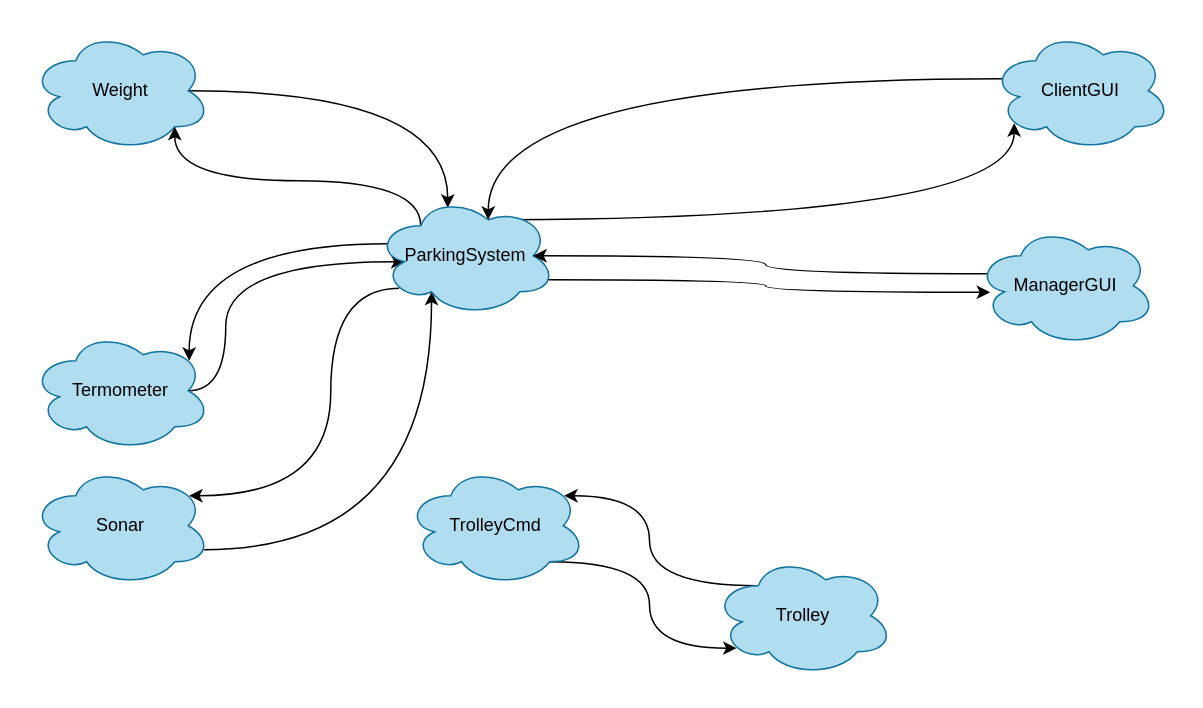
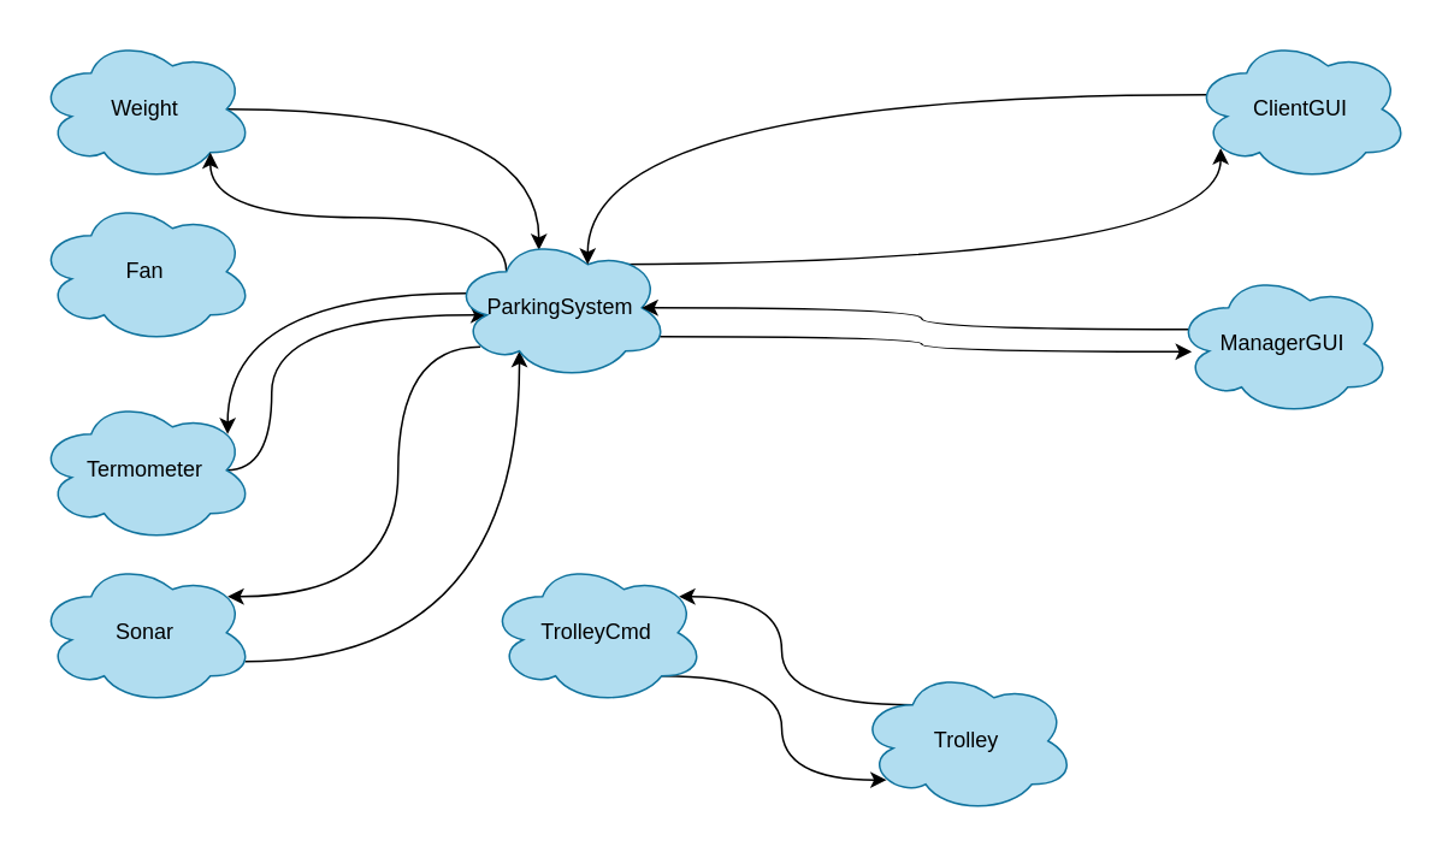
+ <mxCell id="6" value="Fan" style="ellipse;shape=cloud;whiteSpace=wrap;html=1;fillColor=#b1ddf0;strokeColor=#10739e;" parent="1" vertex="1"><mxGeometry x="20" y="110" width="120" height="80" as="geometry" /></mxCell>
